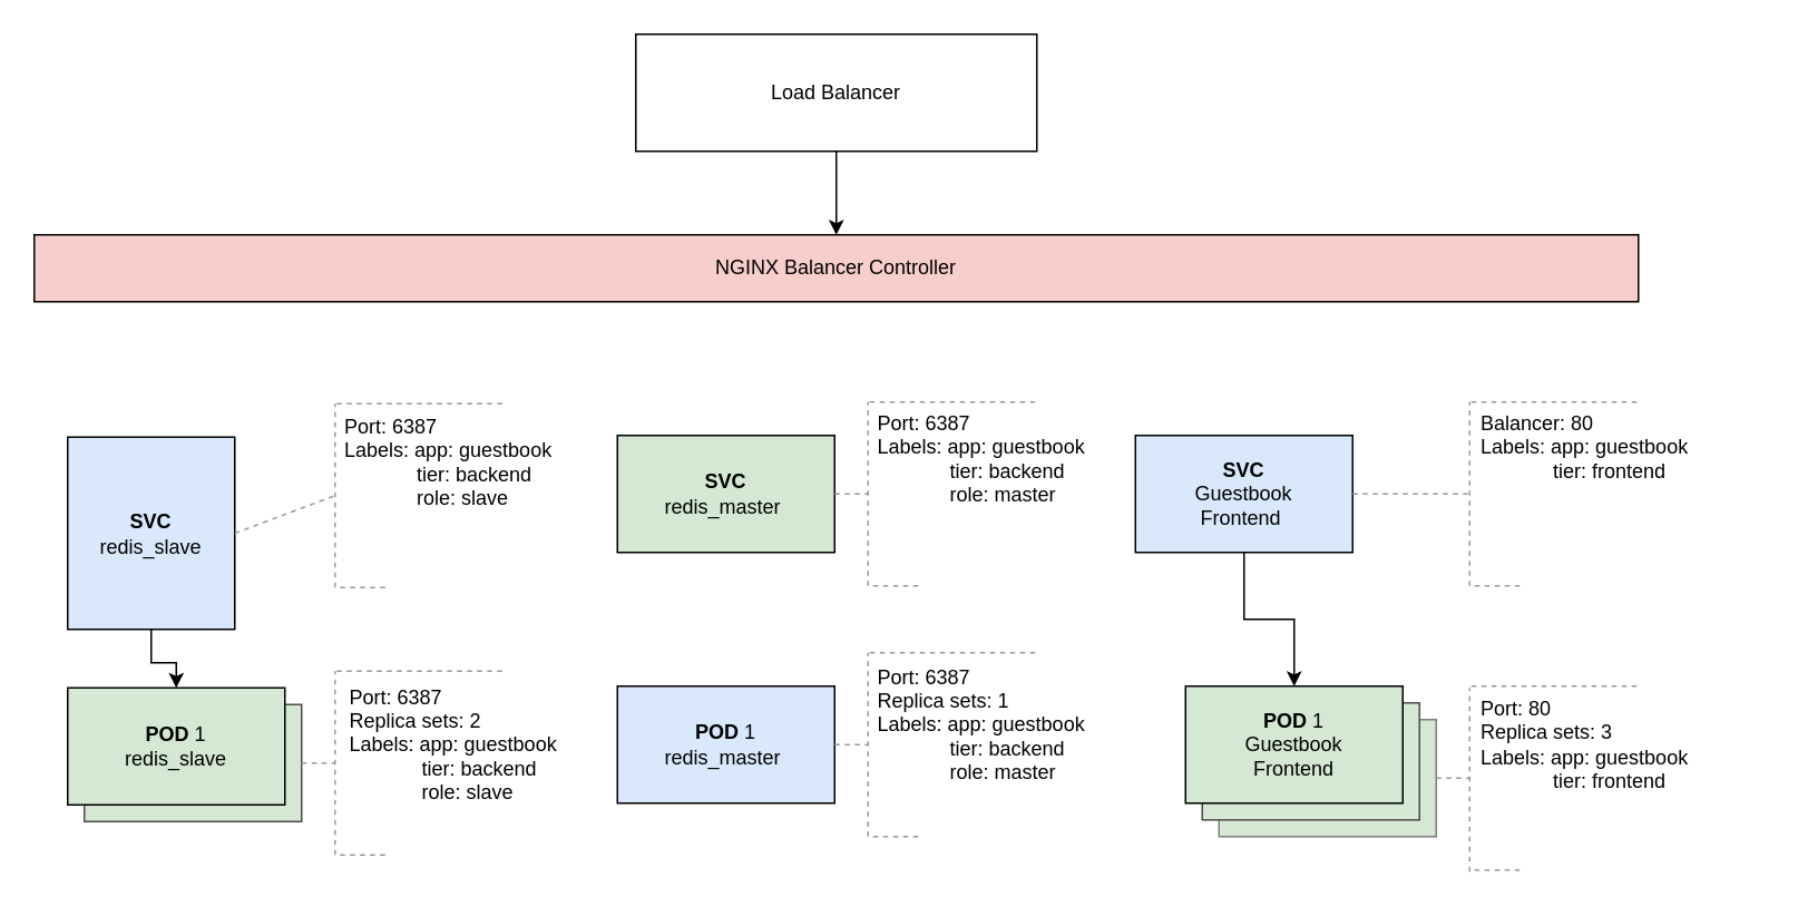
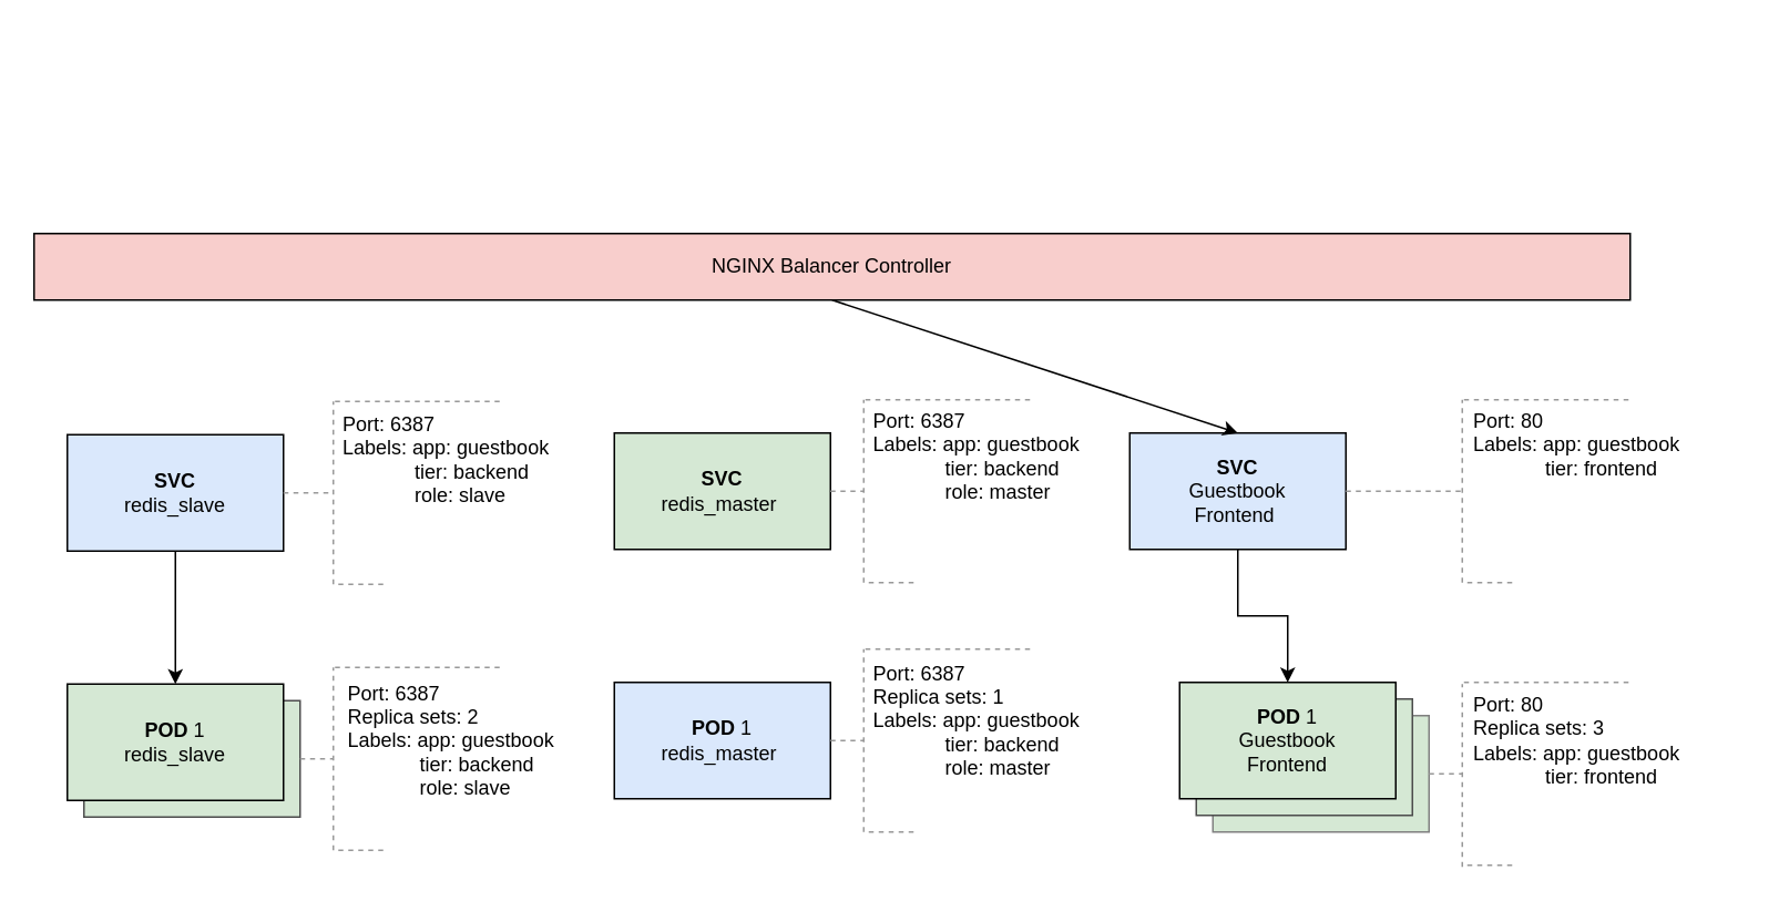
- <mxCell id="7" value="Load Balancer" style="rounded=0;whiteSpace=wrap;html=1;" vertex="1" parent="1"><mxGeometry x="380" y="20" width="240" height="70" as="geometry" /></mxCell>
- <mxCell id="6" value="" style="edgeStyle=orthogonalEdgeStyle;rounded=0;orthogonalLoop=1;jettySize=auto;html=1;" edge="1" parent="1" source="7" target="5"><mxGeometry relative="1" as="geometry" /></mxCell>
+ <mxCell id="57" value="" style="endArrow=classic;html=1;strokeColor=#000000;exitX=0.5;exitY=1;exitDx=0;exitDy=0;entryX=0.5;entryY=0;entryDx=0;entryDy=0;" edge="1" parent="1" source="5" target="9"><mxGeometry width="50" height="50" relative="1" as="geometry"><mxPoint x="40" y="590" as="sourcePoint" /><mxPoint x="90" y="540" as="targetPoint" /></mxGeometry></mxCell>
- <mxCell id="11" value="Balancer: 80&lt;br&gt;&lt;span&gt;Labels: app: guestbook&lt;/span&gt;&lt;br&gt;&lt;span&gt;&amp;nbsp; &amp;nbsp; &amp;nbsp; &amp;nbsp; &amp;nbsp; &amp;nbsp; &amp;nbsp;tier: frontend&lt;/span&gt;" style="text;html=1;strokeColor=none;fillColor=none;align=left;verticalAlign=middle;whiteSpace=wrap;rounded=0;" vertex="1" parent="1"><mxGeometry x="884" y="242" width="135" height="50" as="geometry" /></mxCell>
+ <mxCell id="11" value="Port: 80&lt;br&gt;&lt;span&gt;Labels: app: guestbook&lt;/span&gt;&lt;br&gt;&lt;span&gt;&amp;nbsp; &amp;nbsp; &amp;nbsp; &amp;nbsp; &amp;nbsp; &amp;nbsp; &amp;nbsp;tier: frontend&lt;/span&gt;" style="text;html=1;strokeColor=none;fillColor=none;align=left;verticalAlign=middle;whiteSpace=wrap;rounded=0;" vertex="1" parent="1"><mxGeometry x="884" y="242" width="135" height="50" as="geometry" /></mxCell>
- <mxCell id="42" value="&lt;b&gt;SVC&lt;/b&gt;&lt;br&gt;redis_slave" style="rounded=0;whiteSpace=wrap;html=1;fillColor=#dae8fc;strokeColor=#000000;" vertex="1" parent="1"><mxGeometry x="40" y="261" width="100" height="115" as="geometry" /></mxCell>
+ <mxCell id="42" value="&lt;b&gt;SVC&lt;/b&gt;&lt;br&gt;redis_slave" style="rounded=0;whiteSpace=wrap;html=1;fillColor=#dae8fc;strokeColor=#000000;" vertex="1" parent="1"><mxGeometry x="40" y="261" width="130" height="70" as="geometry" /></mxCell>
